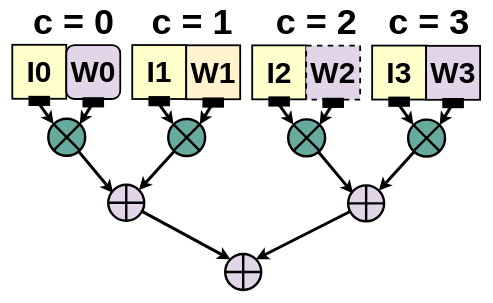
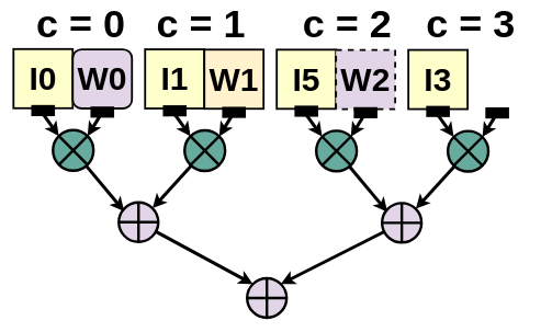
- <mxCell id="61" value="c = 1" style="text;html=1;strokeColor=none;fillColor=none;align=center;verticalAlign=middle;whiteSpace=wrap;rounded=0;fontSize=60;fontStyle=1" parent="1" vertex="1"><mxGeometry x="245" y="20" width="150" height="20" as="geometry" /></mxCell>
+ <mxCell id="61" value="c = 1" style="text;html=1;strokeColor=none;fillColor=none;align=center;verticalAlign=middle;whiteSpace=wrap;rounded=0;fontSize=60;fontStyle=1" parent="1" vertex="1"><mxGeometry x="230" y="20" width="150" height="20" as="geometry" /></mxCell>
- <mxCell id="36" value="I2" style="whiteSpace=wrap;html=1;aspect=fixed;strokeWidth=3;fontSize=50;fontStyle=1;fillColor=#FFFFCC;" parent="1" vertex="1"><mxGeometry x="420" y="69.01" width="90" height="90" as="geometry" /></mxCell>
+ <mxCell id="36" value="I5" style="whiteSpace=wrap;html=1;aspect=fixed;strokeWidth=3;fontSize=50;fontStyle=1;fillColor=#FFFFCC;" parent="1" vertex="1"><mxGeometry x="420" y="69.01" width="90" height="90" as="geometry" /></mxCell>
- <mxCell id="49" value="W3" style="whiteSpace=wrap;html=1;aspect=fixed;fillColor=#e1d5e7;strokeWidth=3;fontSize=50;fontStyle=1" parent="1" vertex="1"><mxGeometry x="710" y="69.81" width="90" height="90" as="geometry" /></mxCell>
